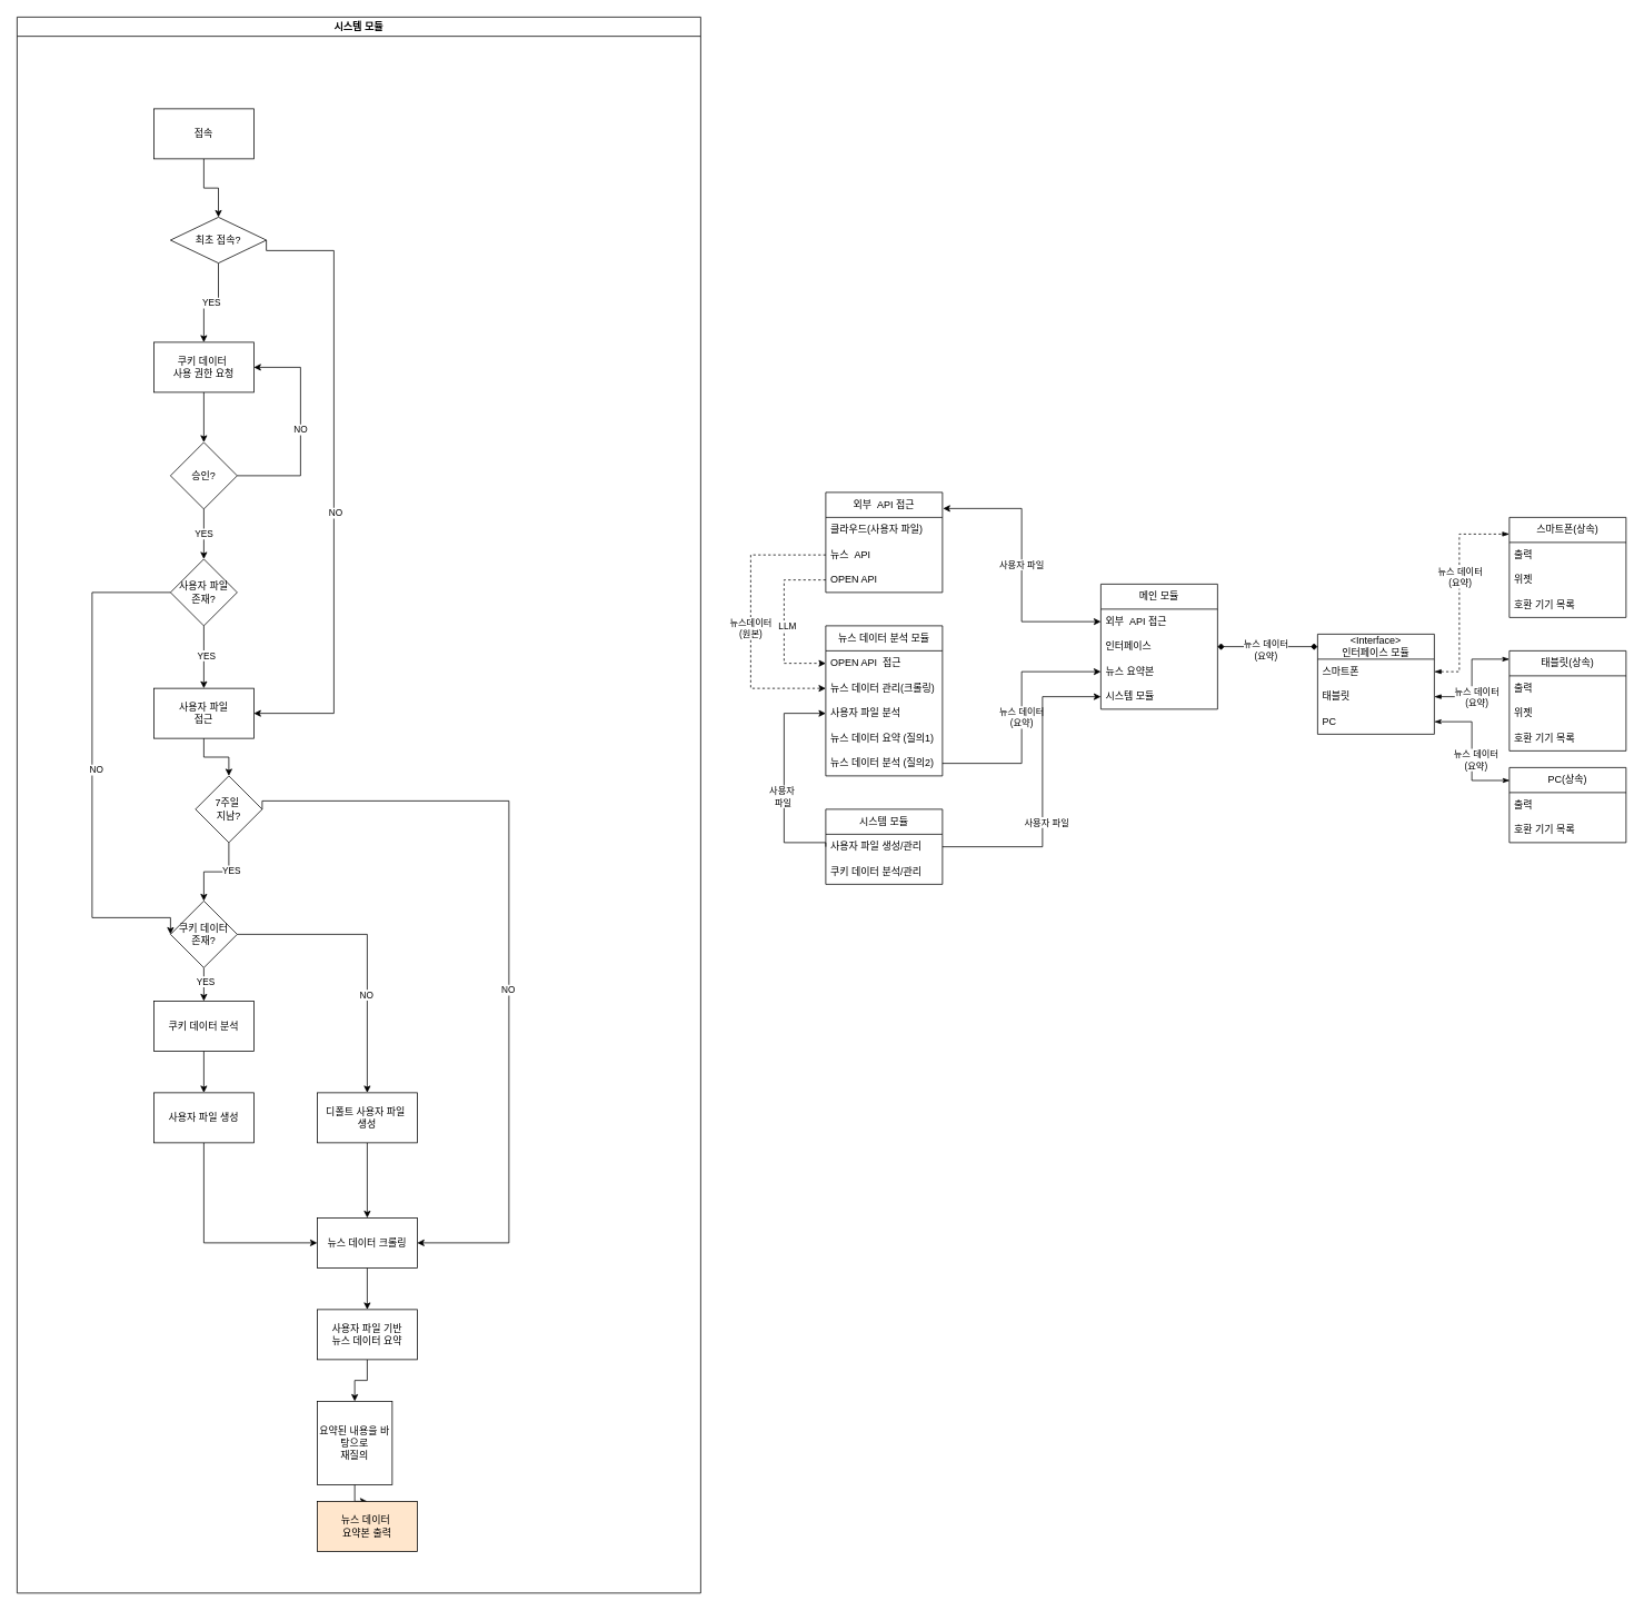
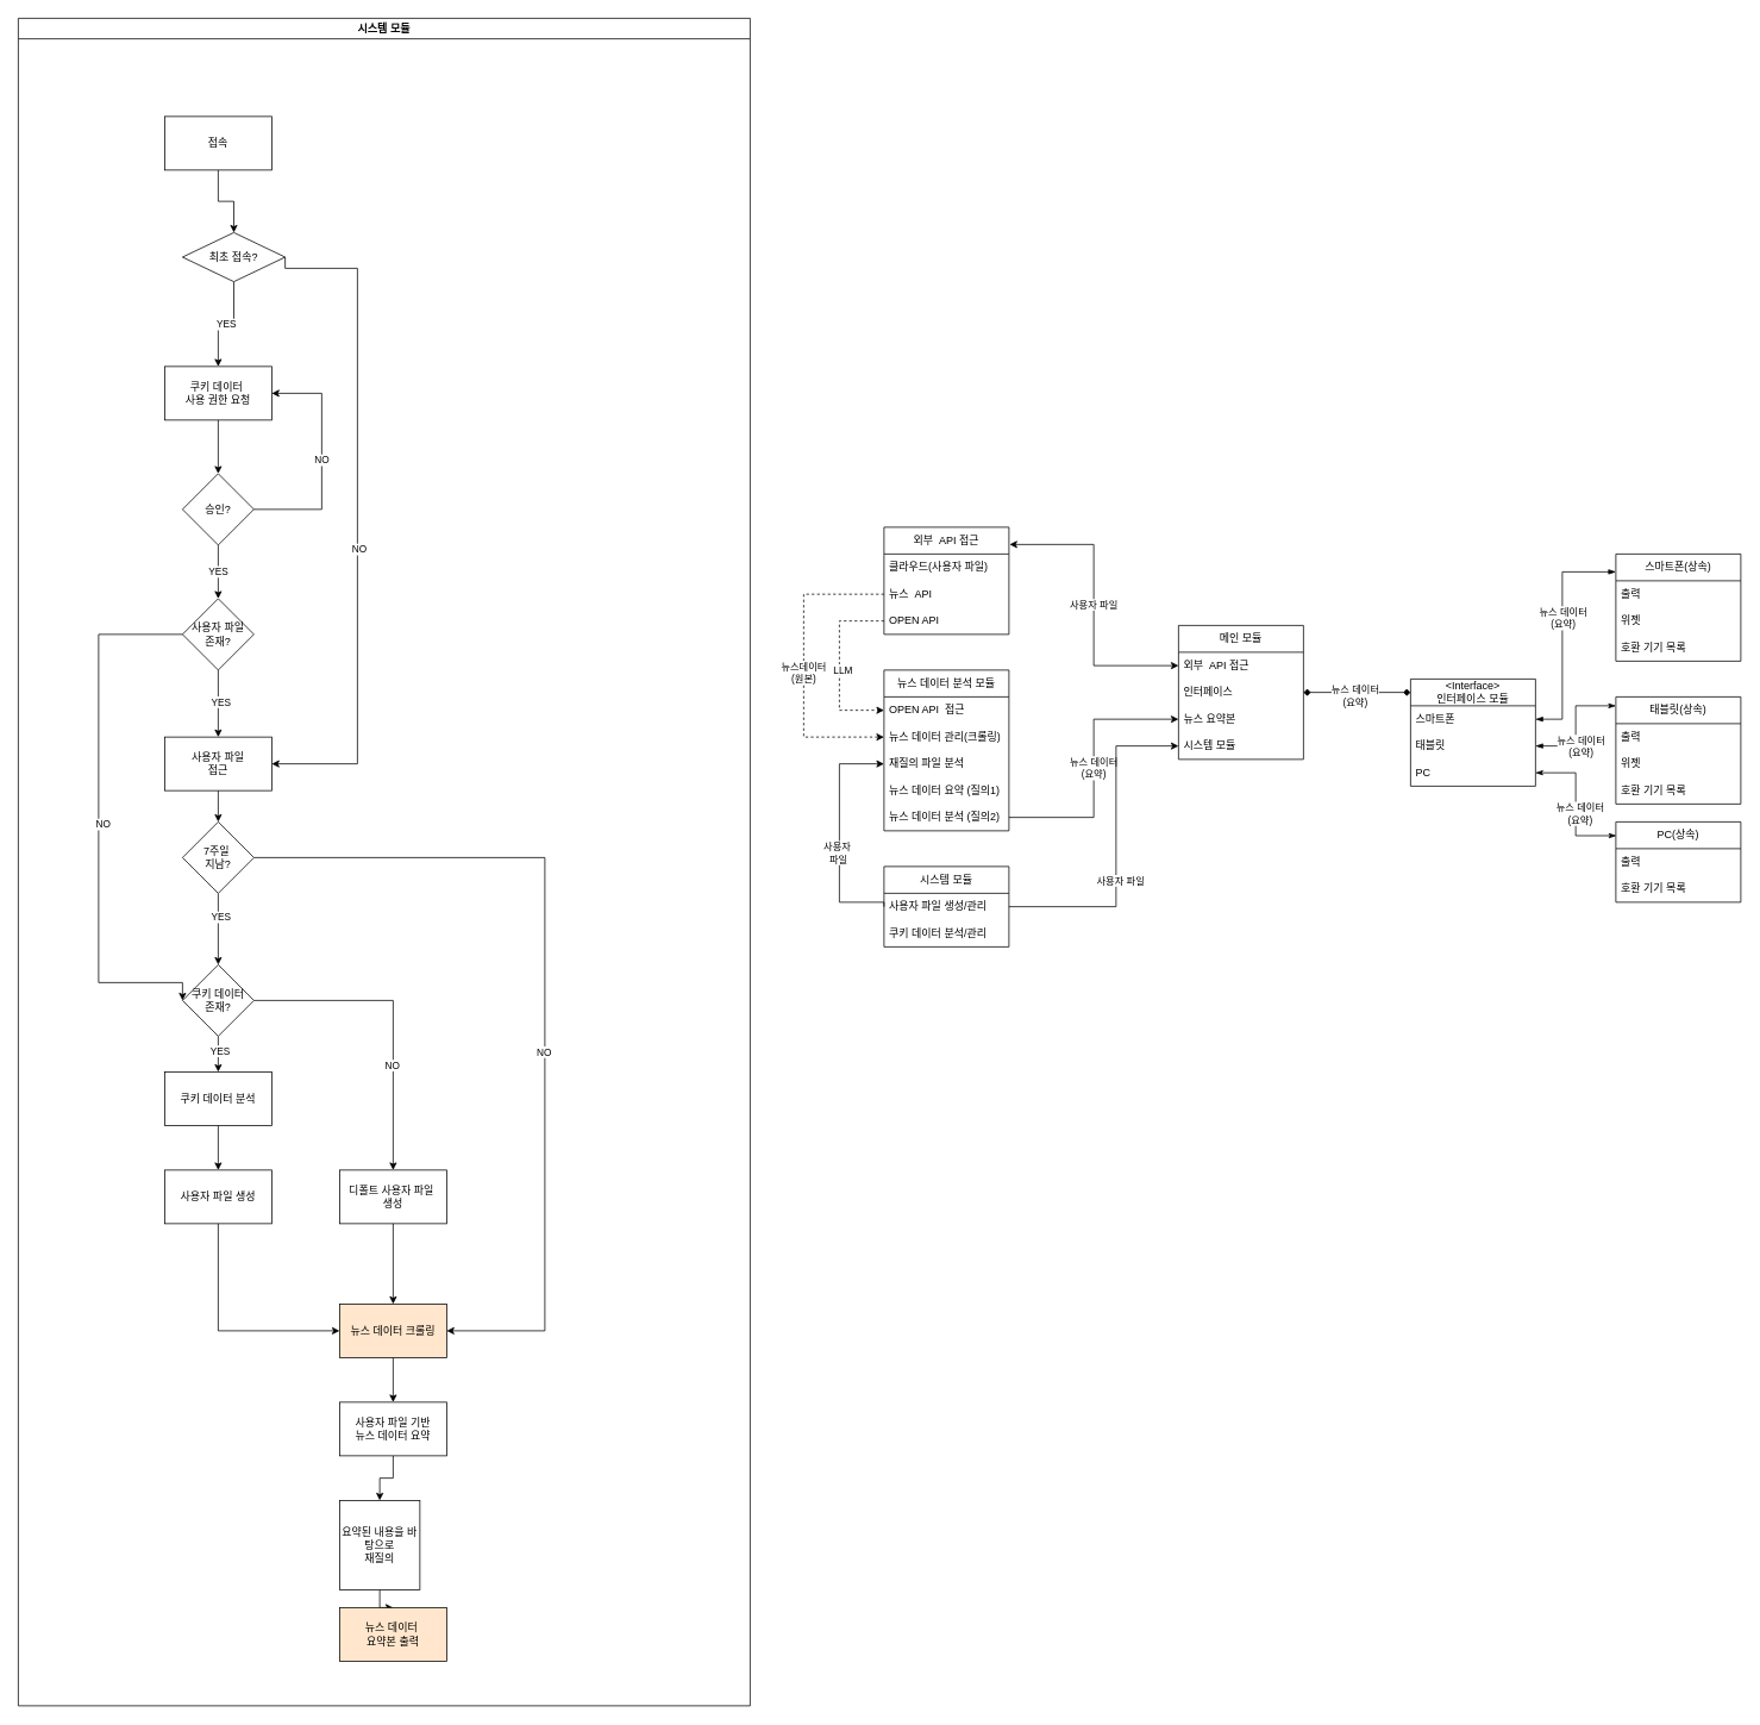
- <mxCell id="82" style="edgeStyle=orthogonalEdgeStyle;rounded=0;orthogonalLoop=1;jettySize=auto;html=1;exitX=1;exitY=0.5;exitDx=0;exitDy=0;startArrow=blockThin;startFill=1;endArrow=blockThin;endFill=1;dashed=1;" edge="1" parent="1" source="79" target="49"><mxGeometry relative="1" as="geometry"><Array as="points"><mxPoint x="1750" y="805" /><mxPoint x="1750" y="640" /></Array></mxGeometry></mxCell>
+ <mxCell id="82" style="edgeStyle=orthogonalEdgeStyle;rounded=0;orthogonalLoop=1;jettySize=auto;html=1;exitX=1;exitY=0.5;exitDx=0;exitDy=0;startArrow=blockThin;startFill=1;endArrow=blockThin;endFill=1;" edge="1" parent="1" source="79" target="49"><mxGeometry relative="1" as="geometry"><Array as="points"><mxPoint x="1750" y="805" /><mxPoint x="1750" y="640" /></Array></mxGeometry></mxCell>
- <mxCell id="71" value="사용자 파일 분석" style="text;strokeColor=none;fillColor=none;align=left;verticalAlign=middle;spacingLeft=4;spacingRight=4;overflow=hidden;points=[[0,0.5],[1,0.5]];portConstraint=eastwest;rotatable=0;whiteSpace=wrap;html=1;" vertex="1" parent="68"><mxGeometry y="90" width="140" height="30" as="geometry" /></mxCell>
+ <mxCell id="71" value="재질의 파일 분석" style="text;strokeColor=none;fillColor=none;align=left;verticalAlign=middle;spacingLeft=4;spacingRight=4;overflow=hidden;points=[[0,0.5],[1,0.5]];portConstraint=eastwest;rotatable=0;whiteSpace=wrap;html=1;" vertex="1" parent="68"><mxGeometry y="90" width="140" height="30" as="geometry" /></mxCell>
- <mxCell id="19" value="7주일&amp;nbsp;&lt;div&gt;지남?&lt;/div&gt;" style="rhombus;whiteSpace=wrap;html=1;" vertex="1" parent="1"><mxGeometry x="234" y="930" width="80" height="80" as="geometry" /></mxCell>
+ <mxCell id="19" value="7주일&amp;nbsp;&lt;div&gt;지남?&lt;/div&gt;" style="rhombus;whiteSpace=wrap;html=1;" vertex="1" parent="1"><mxGeometry x="204" y="920" width="80" height="80" as="geometry" /></mxCell>
- <mxCell id="35" value="뉴스 데이터 크롤링" style="rounded=0;whiteSpace=wrap;html=1;" vertex="1" parent="1"><mxGeometry x="380" y="1460" width="120" height="60" as="geometry" /></mxCell>
+ <mxCell id="35" value="뉴스 데이터 크롤링" style="rounded=0;whiteSpace=wrap;html=1;fillColor=#ffe6cc;" vertex="1" parent="1"><mxGeometry x="380" y="1460" width="120" height="60" as="geometry" /></mxCell>
